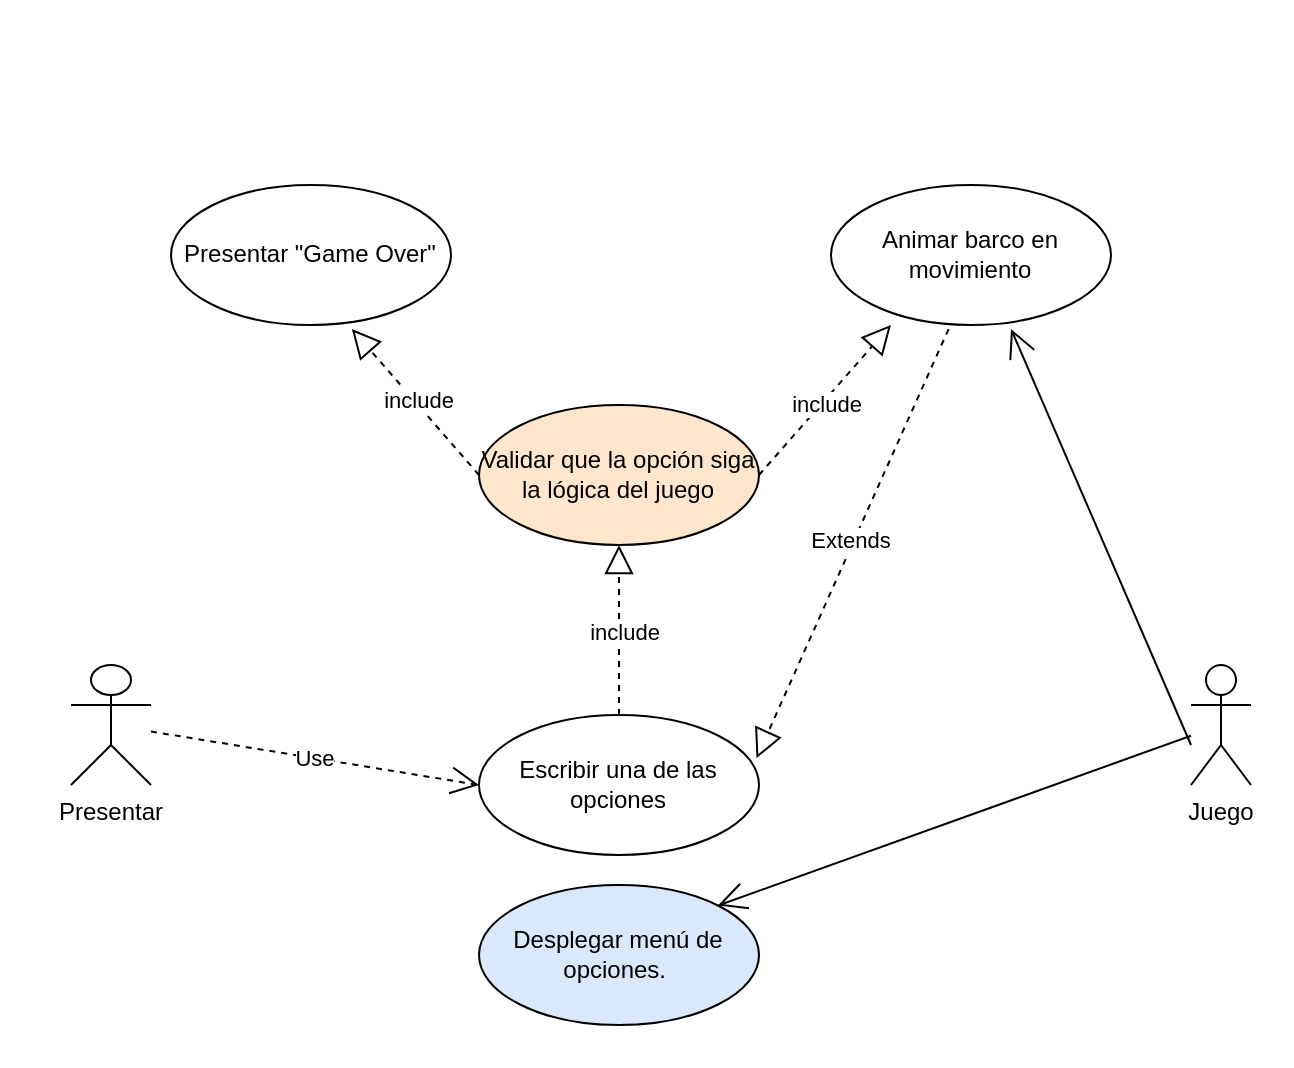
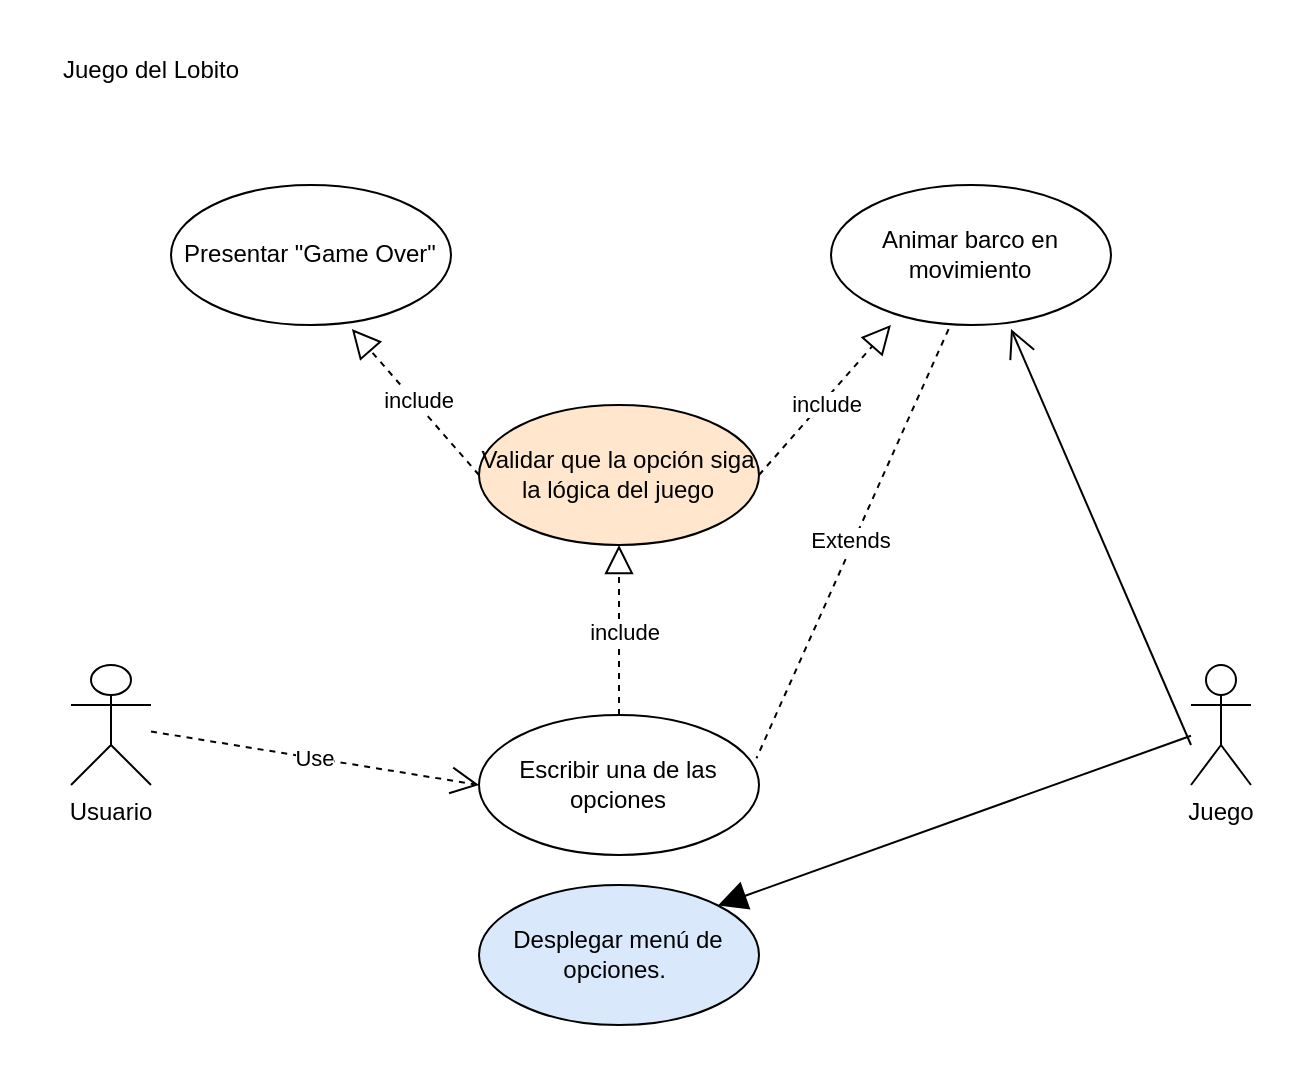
+ <mxCell id="20" value="Juego del Lobito" style="text;html=1;align=center;verticalAlign=middle;resizable=0;points=[];autosize=1;strokeColor=none;fillColor=none;" parent="1" vertex="1"><mxGeometry x="20" y="20" width="110" height="30" as="geometry" /></mxCell>
- <mxCell id="18" value="" style="endArrow=block;dashed=1;endFill=0;endSize=12;html=1;rounded=0;exitX=0.42;exitY=1.029;exitDx=0;exitDy=0;entryX=0.991;entryY=0.309;entryDx=0;entryDy=0;entryPerimeter=0;exitPerimeter=0;" parent="1" source="11" target="5" edge="1"><mxGeometry width="160" relative="1" as="geometry"><mxPoint x="389" y="247" as="sourcePoint" /><mxPoint x="455" y="172" as="targetPoint" /></mxGeometry></mxCell>
+ <mxCell id="18" value="" style="endArrow=none;dashed=1;endFill=0;endSize=12;html=1;rounded=0;exitX=0.42;exitY=1.029;exitDx=0;exitDy=0;entryX=0.991;entryY=0.309;entryDx=0;entryDy=0;entryPerimeter=0;exitPerimeter=0;" parent="1" source="11" target="5" edge="1"><mxGeometry width="160" relative="1" as="geometry"><mxPoint x="389" y="247" as="sourcePoint" /><mxPoint x="455" y="172" as="targetPoint" /></mxGeometry></mxCell>
- <mxCell id="2" value="Presentar" style="shape=umlActor;verticalLabelPosition=bottom;verticalAlign=top;html=1;" parent="1" vertex="1"><mxGeometry x="35" y="332" width="40" height="60" as="geometry" /></mxCell>
+ <mxCell id="2" value="Usuario" style="shape=umlActor;verticalLabelPosition=bottom;verticalAlign=top;html=1;" parent="1" vertex="1"><mxGeometry x="35" y="332" width="40" height="60" as="geometry" /></mxCell>
- <mxCell id="7" value="" style="endArrow=open;endFill=1;endSize=12;html=1;rounded=0;entryX=1;entryY=0;entryDx=0;entryDy=0;" parent="1" source="3" target="4" edge="1"><mxGeometry width="160" relative="1" as="geometry"><mxPoint x="585" y="372" as="sourcePoint" /><mxPoint x="385" y="272" as="targetPoint" /></mxGeometry></mxCell>
+ <mxCell id="7" value="" style="endArrow=block;endFill=1;endSize=12;html=1;rounded=0;entryX=1;entryY=0;entryDx=0;entryDy=0;" parent="1" source="3" target="4" edge="1"><mxGeometry width="160" relative="1" as="geometry"><mxPoint x="585" y="372" as="sourcePoint" /><mxPoint x="385" y="272" as="targetPoint" /></mxGeometry></mxCell>
